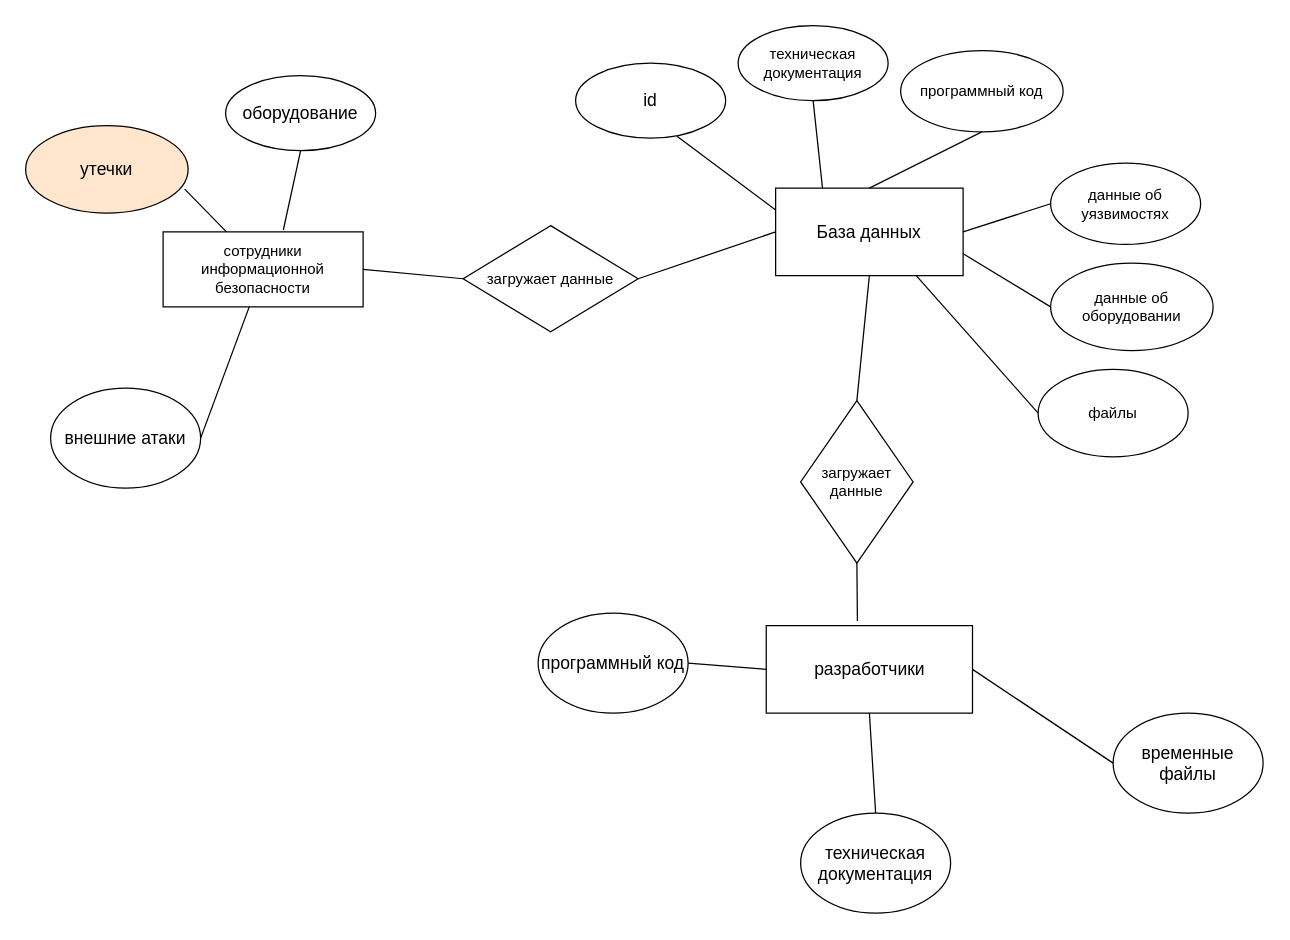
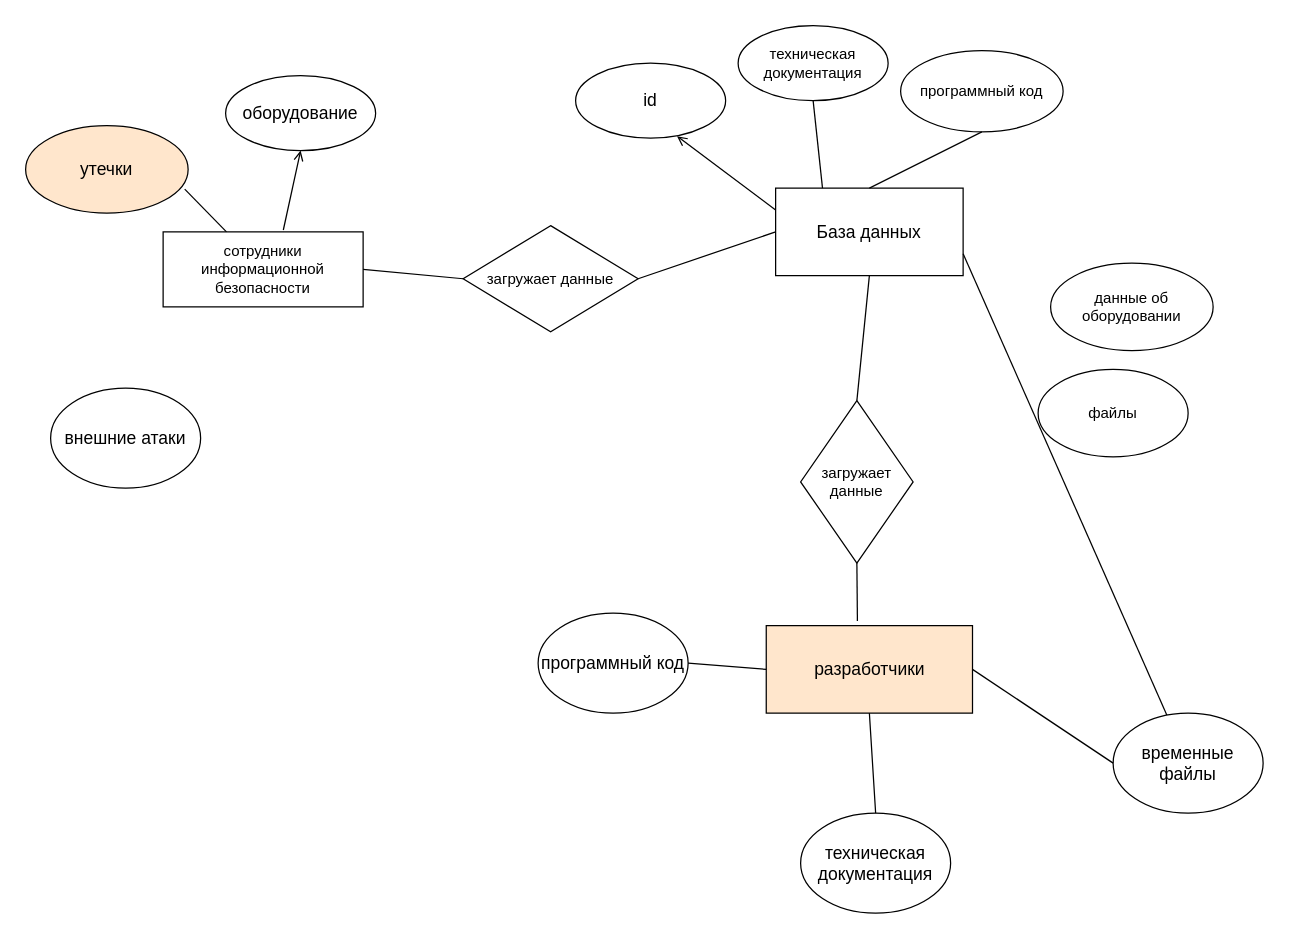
- <mxCell id="8" value="" style="endArrow=none;html=1;entryX=0.676;entryY=0.974;entryDx=0;entryDy=0;entryPerimeter=0;exitX=0;exitY=0.25;exitDx=0;exitDy=0;" edge="1" parent="1" source="2" target="3"><mxGeometry width="50" height="50" relative="1" as="geometry"><mxPoint x="550" y="190" as="sourcePoint" /><mxPoint x="600" y="140" as="targetPoint" /></mxGeometry></mxCell>
+ <mxCell id="8" value="" style="endArrow=open;html=1;entryX=0.676;entryY=0.974;entryDx=0;entryDy=0;entryPerimeter=0;exitX=0;exitY=0.25;exitDx=0;exitDy=0;" edge="1" parent="1" source="2" target="3"><mxGeometry width="50" height="50" relative="1" as="geometry"><mxPoint x="550" y="190" as="sourcePoint" /><mxPoint x="600" y="140" as="targetPoint" /></mxGeometry></mxCell>
- <mxCell id="24" value="" style="endArrow=none;html=1;entryX=0.5;entryY=1;entryDx=0;entryDy=0;exitX=0.601;exitY=-0.025;exitDx=0;exitDy=0;exitPerimeter=0;" edge="1" parent="1" source="13" target="21"><mxGeometry width="50" height="50" relative="1" as="geometry"><mxPoint x="280" y="410" as="sourcePoint" /><mxPoint x="330" y="360" as="targetPoint" /></mxGeometry></mxCell>
+ <mxCell id="24" value="" style="endArrow=open;html=1;entryX=0.5;entryY=1;entryDx=0;entryDy=0;exitX=0.601;exitY=-0.025;exitDx=0;exitDy=0;exitPerimeter=0;" edge="1" parent="1" source="13" target="21"><mxGeometry width="50" height="50" relative="1" as="geometry"><mxPoint x="280" y="410" as="sourcePoint" /><mxPoint x="330" y="360" as="targetPoint" /></mxGeometry></mxCell>
- <mxCell id="6" value="данные об уязвимостях" style="ellipse;whiteSpace=wrap;html=1;" vertex="1" parent="1"><mxGeometry x="840" y="130" width="120" height="65" as="geometry" /></mxCell>
- <mxCell id="11" value="" style="endArrow=none;html=1;entryX=0;entryY=0.5;entryDx=0;entryDy=0;exitX=1;exitY=0.5;exitDx=0;exitDy=0;" edge="1" parent="1" source="2" target="6"><mxGeometry width="50" height="50" relative="1" as="geometry"><mxPoint x="490" y="280" as="sourcePoint" /><mxPoint x="540" y="230" as="targetPoint" /></mxGeometry></mxCell>
- <mxCell id="12" value="" style="endArrow=none;html=1;entryX=0;entryY=0.5;entryDx=0;entryDy=0;exitX=1;exitY=0.75;exitDx=0;exitDy=0;" edge="1" parent="1" source="2" target="5"><mxGeometry width="50" height="50" relative="1" as="geometry"><mxPoint x="420" y="300" as="sourcePoint" /><mxPoint x="470" y="250" as="targetPoint" /></mxGeometry></mxCell>
+ <mxCell id="12" value="" style="endArrow=none;html=1;exitX=1;exitY=0.75;exitDx=0;exitDy=0;" edge="1" parent="1" source="2" target="29"><mxGeometry width="50" height="50" relative="1" as="geometry"><mxPoint x="420" y="300" as="sourcePoint" /><mxPoint x="470" y="250" as="targetPoint" /></mxGeometry></mxCell>
- <mxCell id="34" value="" style="endArrow=none;html=1;entryX=0;entryY=0.5;entryDx=0;entryDy=0;exitX=0.75;exitY=1;exitDx=0;exitDy=0;" edge="1" parent="1" source="2" target="33"><mxGeometry width="50" height="50" relative="1" as="geometry"><mxPoint x="460" y="400" as="sourcePoint" /><mxPoint x="510" y="350" as="targetPoint" /></mxGeometry></mxCell>
- <mxCell id="26" value="" style="endArrow=none;html=1;exitX=1;exitY=0.5;exitDx=0;exitDy=0;" edge="1" parent="1" source="23" target="13"><mxGeometry width="50" height="50" relative="1" as="geometry"><mxPoint x="250" y="410" as="sourcePoint" /><mxPoint x="300" y="360" as="targetPoint" /></mxGeometry></mxCell>
- <mxCell id="14" value="&lt;font style=&quot;font-size: 14px&quot;&gt;разработчики&lt;/font&gt;" style="rounded=0;whiteSpace=wrap;html=1;" vertex="1" parent="1"><mxGeometry x="612.5" y="500" width="165" height="70" as="geometry" /></mxCell>
+ <mxCell id="14" value="&lt;font style=&quot;font-size: 14px&quot;&gt;разработчики&lt;/font&gt;" style="rounded=0;whiteSpace=wrap;html=1;fillColor=#ffe6cc;" vertex="1" parent="1"><mxGeometry x="612.5" y="500" width="165" height="70" as="geometry" /></mxCell>
